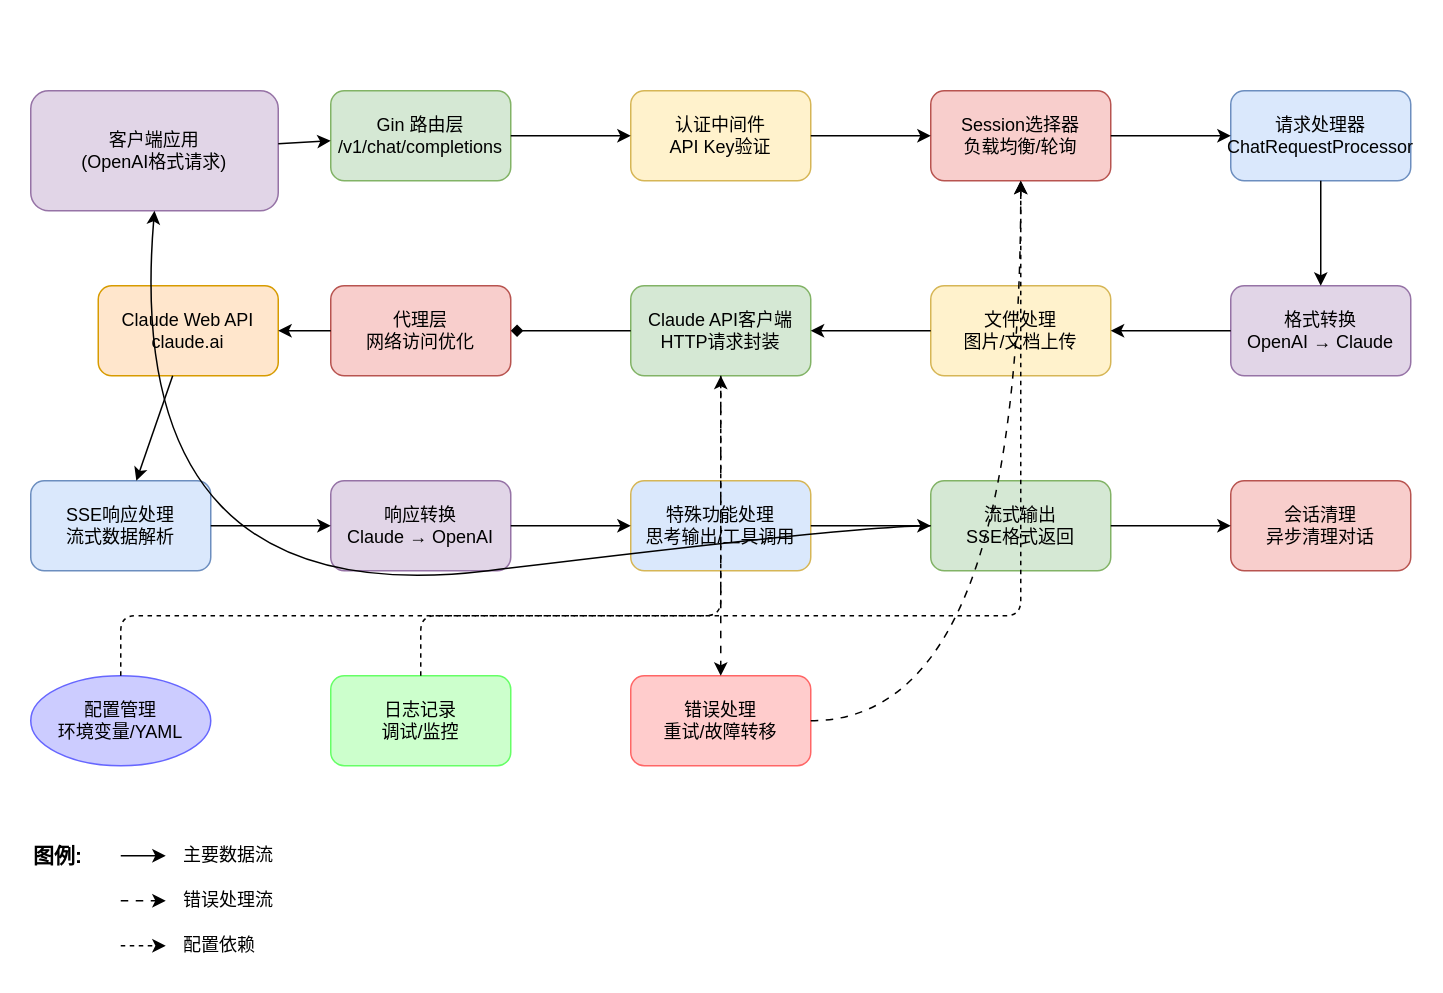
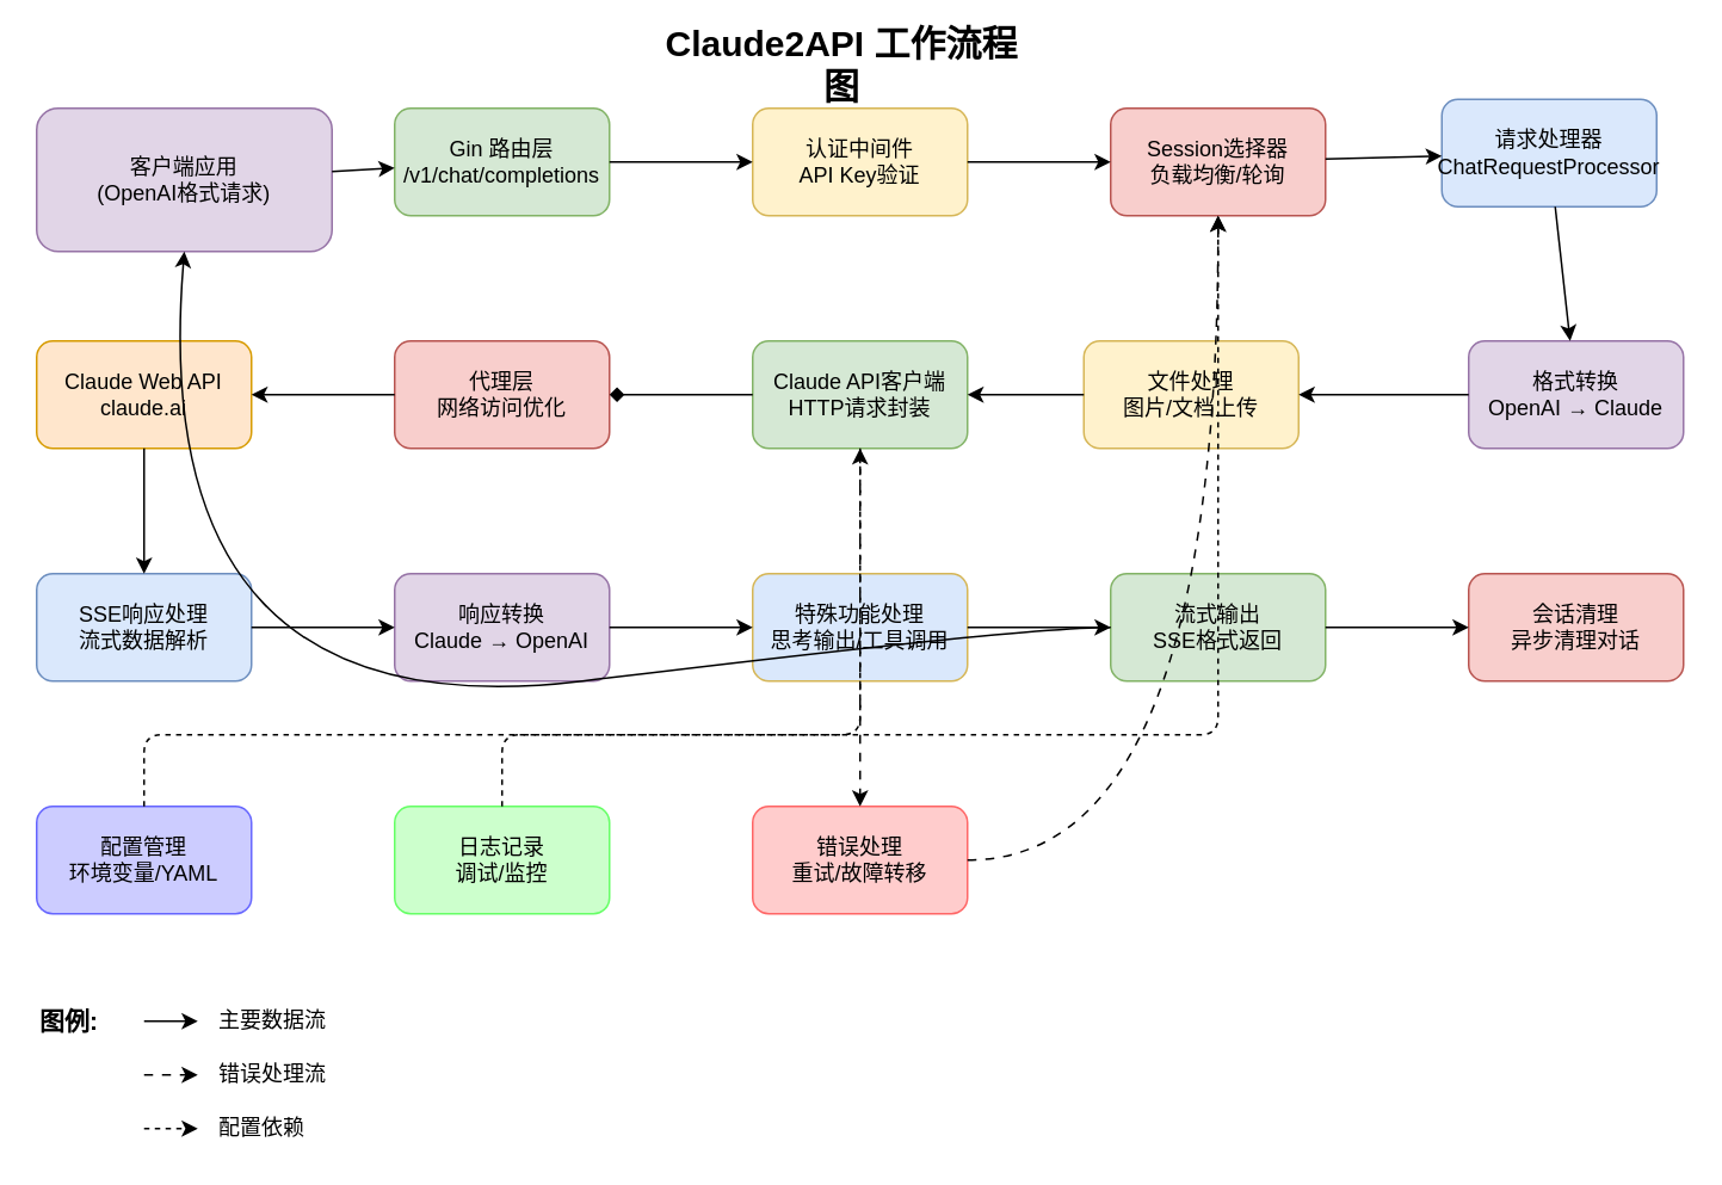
+ <mxCell id="39" value="Claude2API 工作流程图" style="text;html=1;strokeColor=none;fillColor=none;align=center;verticalAlign=middle;whiteSpace=wrap;rounded=0;fontSize=20;fontStyle=1;" vertex="1" parent="1"><mxGeometry x="370" y="20" width="200" height="30" as="geometry" /></mxCell>
- <mxCell id="6" value="请求处理器&#10;ChatRequestProcessor" style="rounded=1;whiteSpace=wrap;html=1;fillColor=#dae8fc;strokeColor=#6c8ebf;" vertex="1" parent="1"><mxGeometry x="820" y="60" width="120" height="60" as="geometry" /></mxCell>
+ <mxCell id="6" value="请求处理器&#10;ChatRequestProcessor" style="rounded=1;whiteSpace=wrap;html=1;fillColor=#dae8fc;strokeColor=#6c8ebf;" vertex="1" parent="1"><mxGeometry x="805" y="55" width="120" height="60" as="geometry" /></mxCell>
- <mxCell id="11" value="Claude Web API&#10;claude.ai" style="rounded=1;whiteSpace=wrap;html=1;fillColor=#ffe6cc;strokeColor=#d79b00;" vertex="1" parent="1"><mxGeometry x="65" y="190" width="120" height="60" as="geometry" /></mxCell>
+ <mxCell id="11" value="Claude Web API&#10;claude.ai" style="rounded=1;whiteSpace=wrap;html=1;fillColor=#ffe6cc;strokeColor=#d79b00;" vertex="1" parent="1"><mxGeometry x="20" y="190" width="120" height="60" as="geometry" /></mxCell>
- <mxCell id="8" value="文件处理&#10;图片/文档上传" style="rounded=1;whiteSpace=wrap;html=1;fillColor=#fff2cc;strokeColor=#d6b656;" vertex="1" parent="1"><mxGeometry x="620" y="190" width="120" height="60" as="geometry" /></mxCell>
+ <mxCell id="8" value="文件处理&#10;图片/文档上传" style="rounded=1;whiteSpace=wrap;html=1;fillColor=#fff2cc;strokeColor=#d6b656;" vertex="1" parent="1"><mxGeometry x="605" y="190" width="120" height="60" as="geometry" /></mxCell>
- <mxCell id="18" value="配置管理&#10;环境变量/YAML" style="ellipse;whiteSpace=wrap;html=1;fillColor=#ccccff;strokeColor=#6666ff;" vertex="1" parent="1"><mxGeometry x="20" y="450" width="120" height="60" as="geometry" /></mxCell>
+ <mxCell id="18" value="配置管理&#10;环境变量/YAML" style="rounded=1;whiteSpace=wrap;html=1;fillColor=#ccccff;strokeColor=#6666ff;" vertex="1" parent="1"><mxGeometry x="20" y="450" width="120" height="60" as="geometry" /></mxCell>
